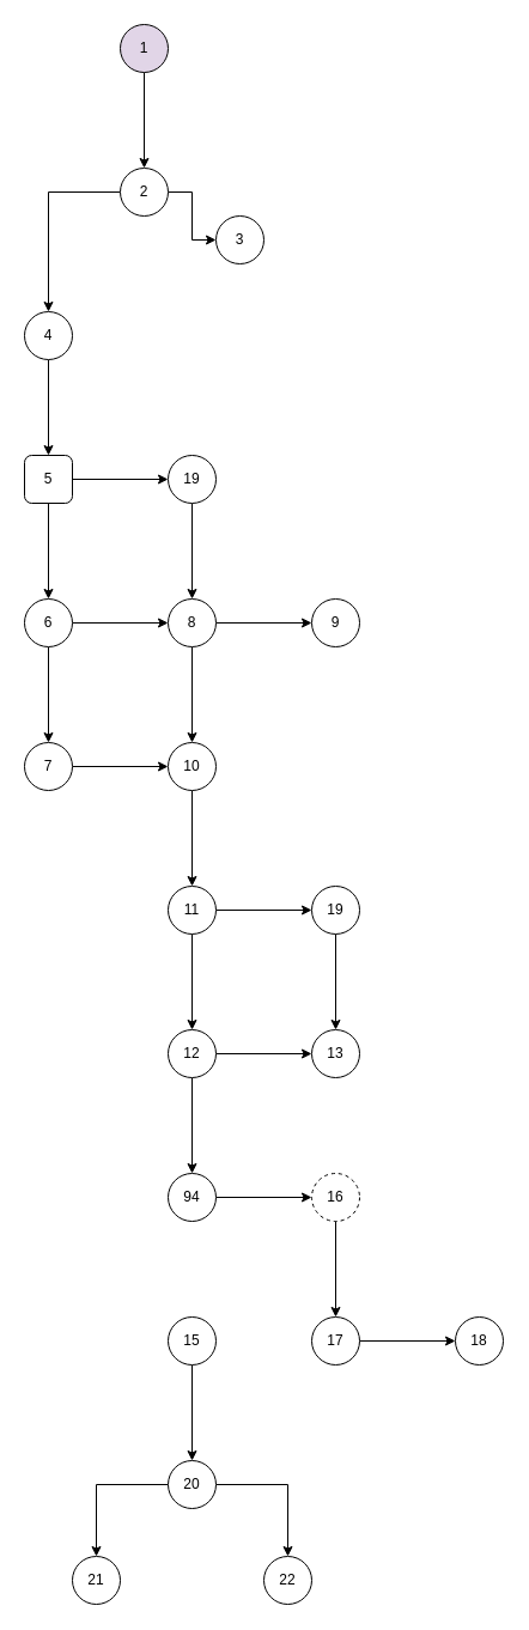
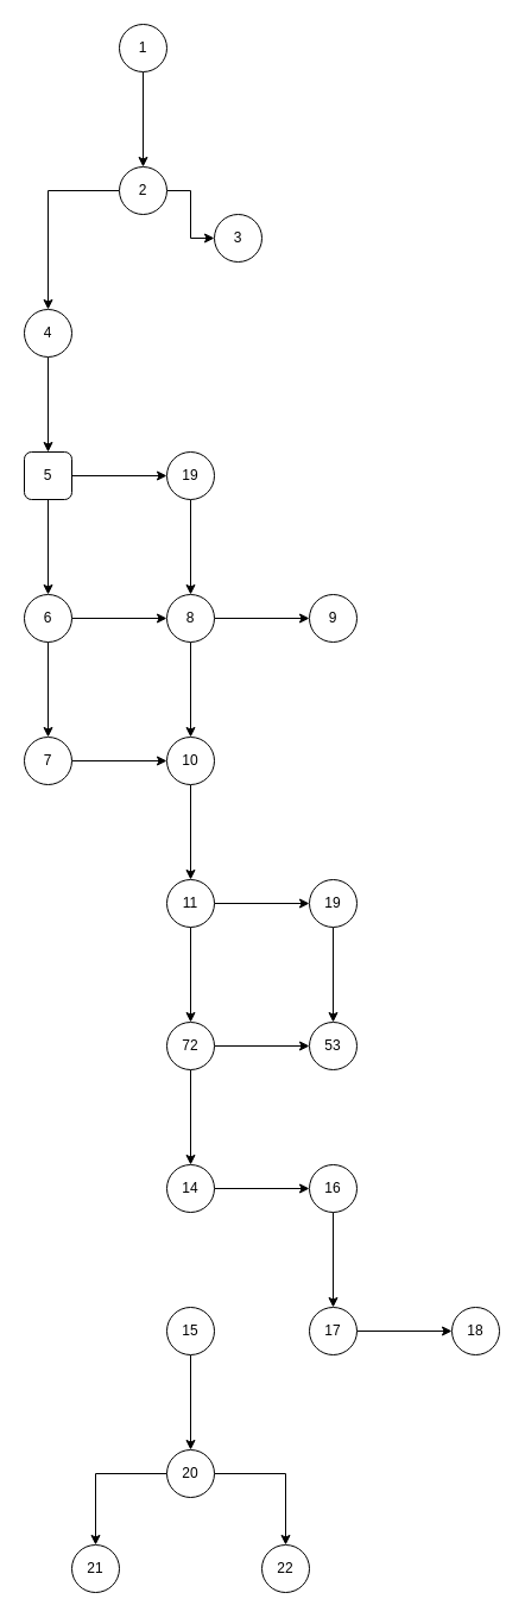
- <mxCell id="3" value="1" style="ellipse;whiteSpace=wrap;html=1;fillColor=#e1d5e7;" vertex="1" parent="1"><mxGeometry x="100" y="20" width="40" height="40" as="geometry" /></mxCell>
+ <mxCell id="3" value="1" style="ellipse;whiteSpace=wrap;html=1;" vertex="1" parent="1"><mxGeometry x="100" y="20" width="40" height="40" as="geometry" /></mxCell>
- <mxCell id="31" value="12" style="ellipse;whiteSpace=wrap;html=1;" vertex="1" parent="1"><mxGeometry x="140" y="860" width="40" height="40" as="geometry" /></mxCell>
+ <mxCell id="31" value="72" style="ellipse;whiteSpace=wrap;html=1;" vertex="1" parent="1"><mxGeometry x="140" y="860" width="40" height="40" as="geometry" /></mxCell>
- <mxCell id="43" value="13" style="ellipse;whiteSpace=wrap;html=1;" vertex="1" parent="1"><mxGeometry x="260" y="860" width="40" height="40" as="geometry" /></mxCell>
+ <mxCell id="43" value="53" style="ellipse;whiteSpace=wrap;html=1;" vertex="1" parent="1"><mxGeometry x="260" y="860" width="40" height="40" as="geometry" /></mxCell>
- <mxCell id="33" value="94" style="ellipse;whiteSpace=wrap;html=1;" vertex="1" parent="1"><mxGeometry x="140" y="980" width="40" height="40" as="geometry" /></mxCell>
+ <mxCell id="33" value="14" style="ellipse;whiteSpace=wrap;html=1;" vertex="1" parent="1"><mxGeometry x="140" y="980" width="40" height="40" as="geometry" /></mxCell>
- <mxCell id="45" value="16" style="ellipse;whiteSpace=wrap;html=1;dashed=1;" vertex="1" parent="1"><mxGeometry x="260" y="980" width="40" height="40" as="geometry" /></mxCell>
+ <mxCell id="45" value="16" style="ellipse;whiteSpace=wrap;html=1;" vertex="1" parent="1"><mxGeometry x="260" y="980" width="40" height="40" as="geometry" /></mxCell>
